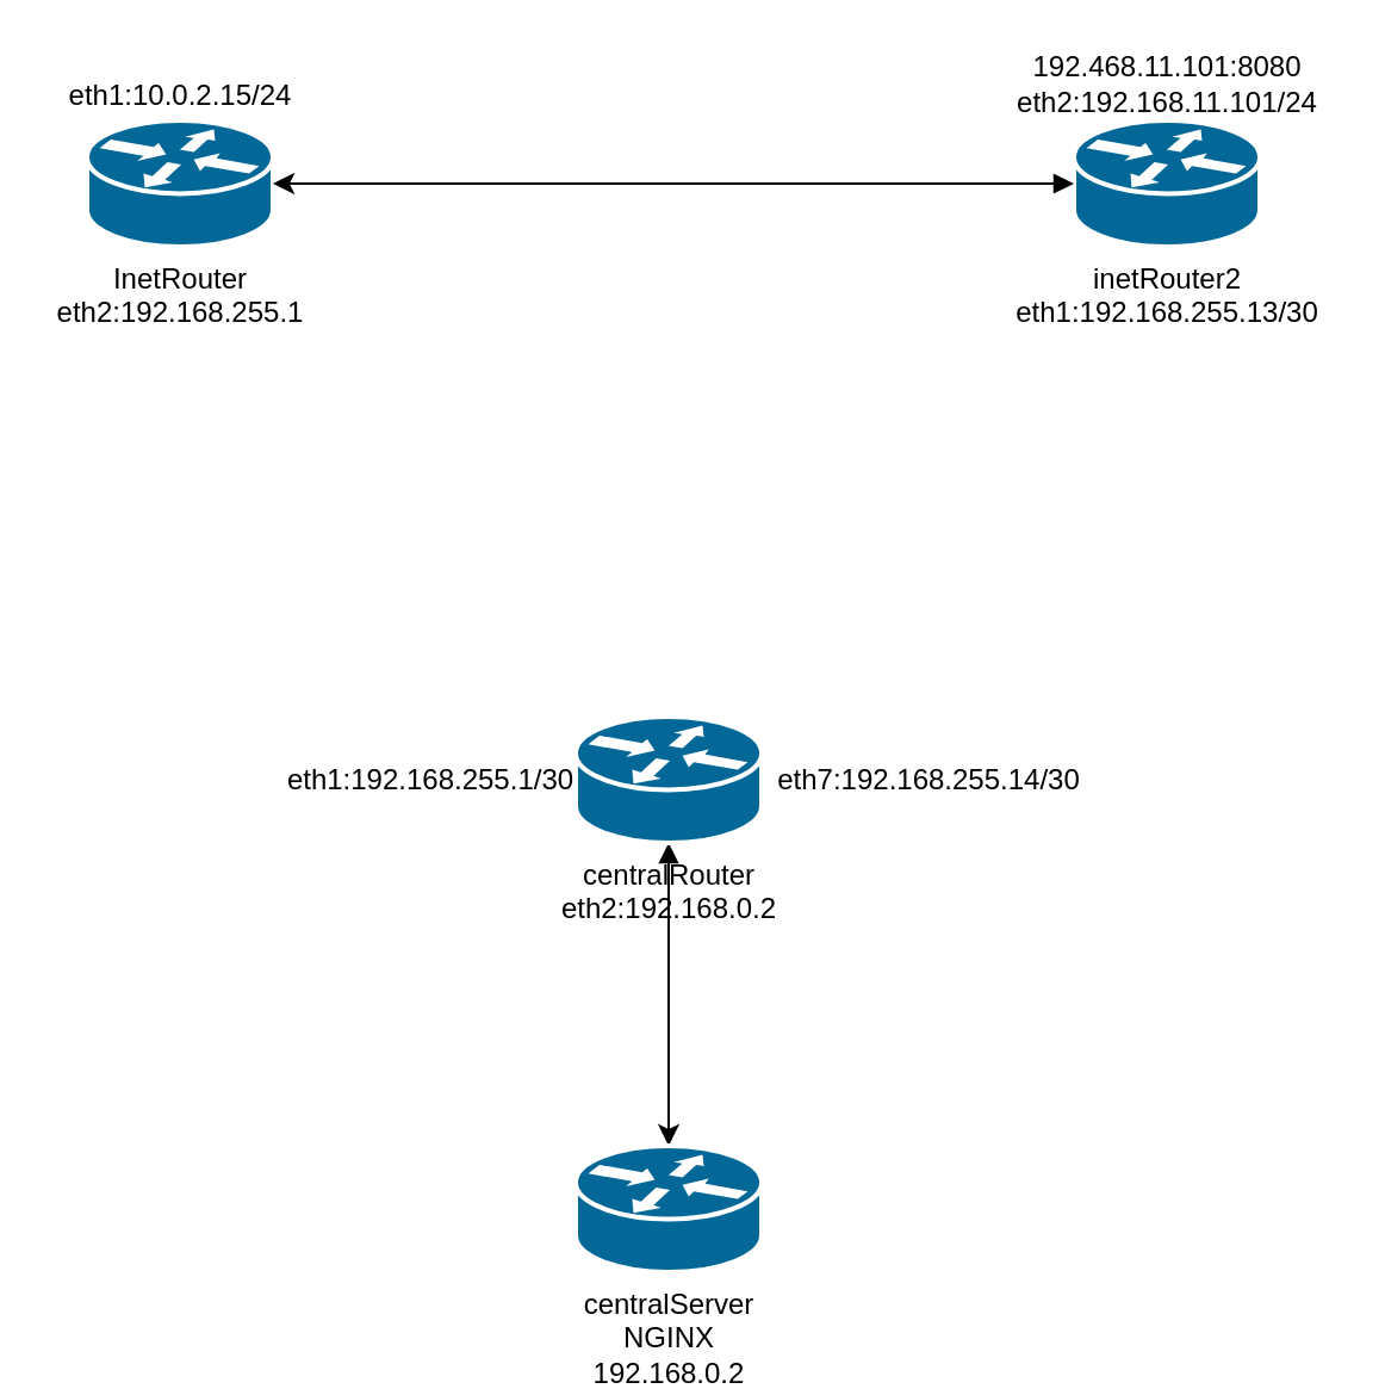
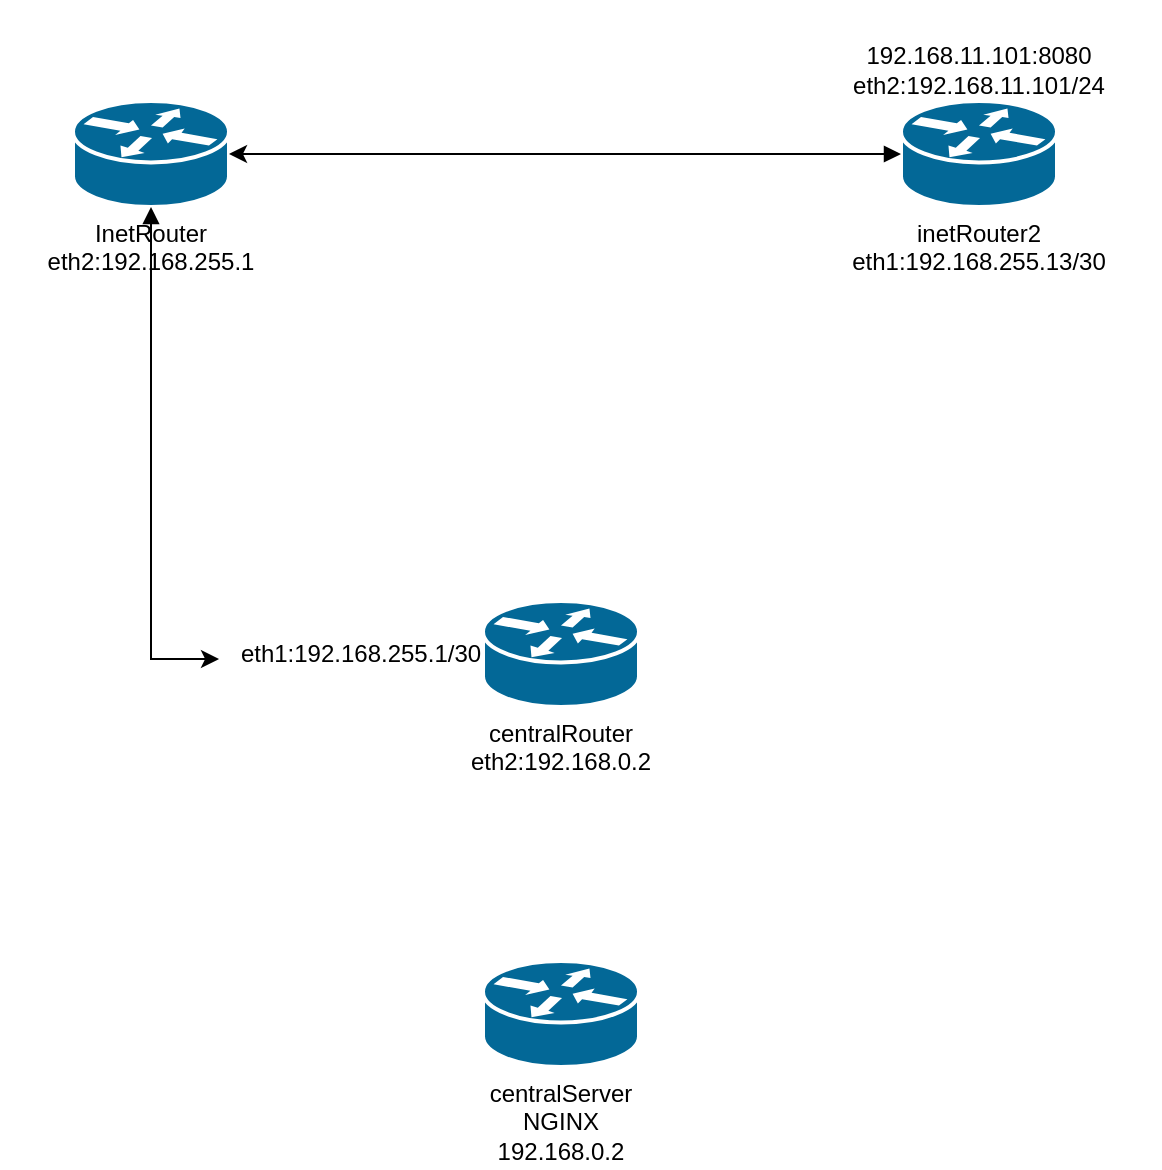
- <mxCell id="4" value="192.468.11.101:8080&lt;br&gt;eth2:192.168.11.101/24" style="text;html=1;resizable=0;autosize=1;align=center;verticalAlign=middle;points=[];fillColor=none;strokeColor=none;rounded=0;" parent="2" vertex="1"><mxGeometry x="-31" y="-10" width="140" height="30" as="geometry" /></mxCell>
+ <mxCell id="4" value="192.168.11.101:8080&lt;br&gt;eth2:192.168.11.101/24" style="text;html=1;resizable=0;autosize=1;align=center;verticalAlign=middle;points=[];fillColor=none;strokeColor=none;rounded=0;" parent="2" vertex="1"><mxGeometry x="-31" y="-10" width="140" height="30" as="geometry" /></mxCell>
- <mxCell id="9" value="eth1:10.0.2.15/24" style="text;html=1;resizable=0;autosize=1;align=center;verticalAlign=middle;points=[];fillColor=none;strokeColor=none;rounded=0;" parent="7" vertex="1"><mxGeometry width="110" height="20" as="geometry" /></mxCell>
+ <mxCell id="12" style="edgeStyle=orthogonalEdgeStyle;rounded=0;orthogonalLoop=1;jettySize=auto;html=1;entryX=-0.007;entryY=0.625;entryDx=0;entryDy=0;entryPerimeter=0;startArrow=block;startFill=1;" parent="1" source="8" target="11" edge="1"><mxGeometry relative="1" as="geometry" /></mxCell>
- <mxCell id="10" value="eth7:192.168.255.14/30" style="text;html=1;resizable=0;autosize=1;align=center;verticalAlign=middle;points=[];fillColor=none;strokeColor=none;rounded=0;" parent="1" vertex="1"><mxGeometry x="319" y="316.5" width="140" height="20" as="geometry" /></mxCell>
- <mxCell id="5" style="edgeStyle=orthogonalEdgeStyle;rounded=0;orthogonalLoop=1;jettySize=auto;html=1;startArrow=block;startFill=1;" parent="1" source="6" target="14" edge="1"><mxGeometry relative="1" as="geometry" /></mxCell>
